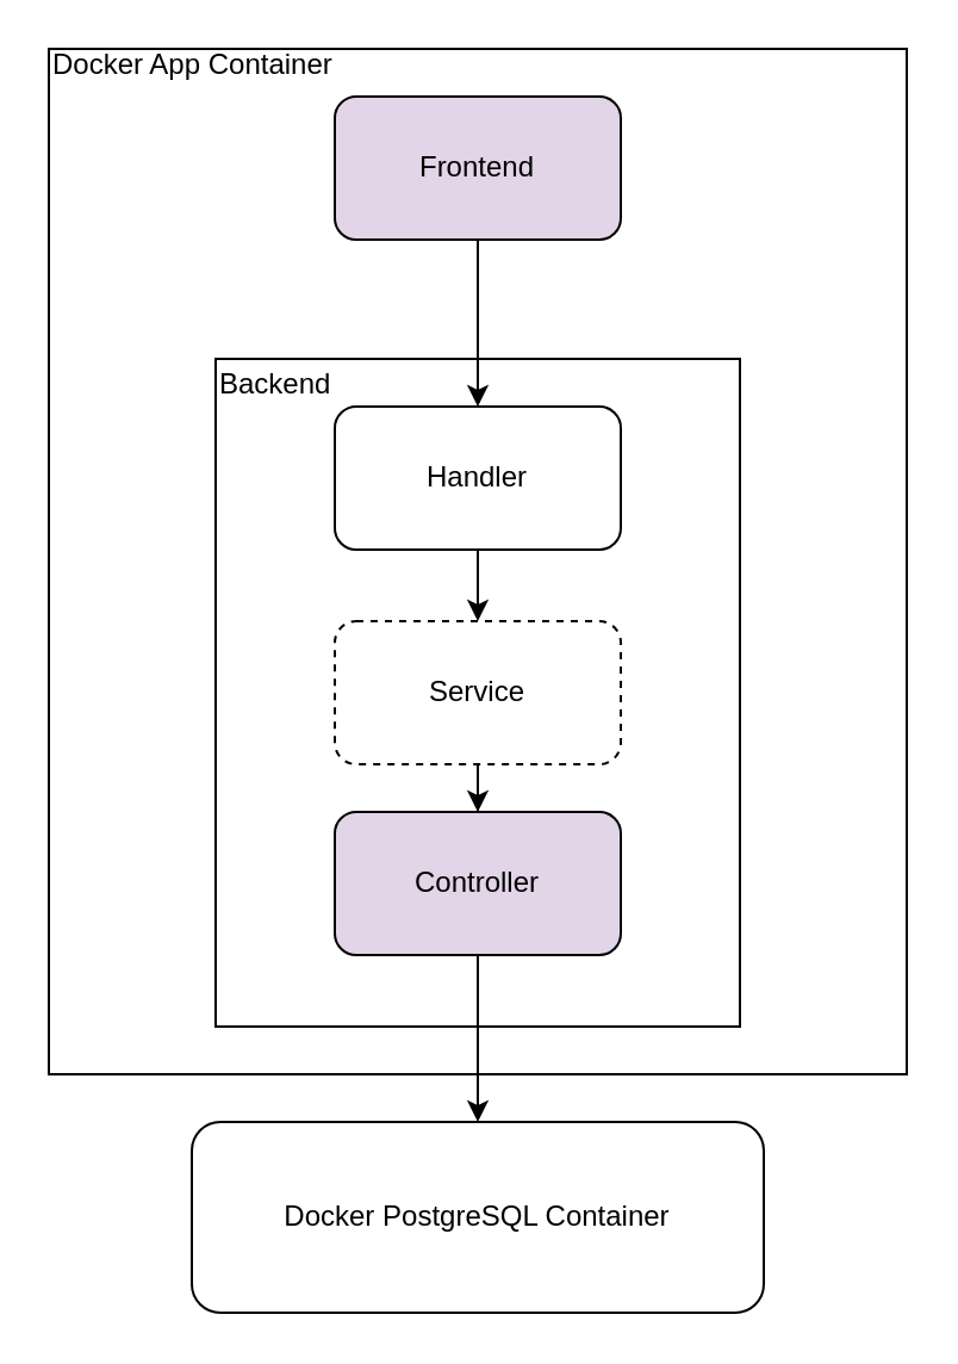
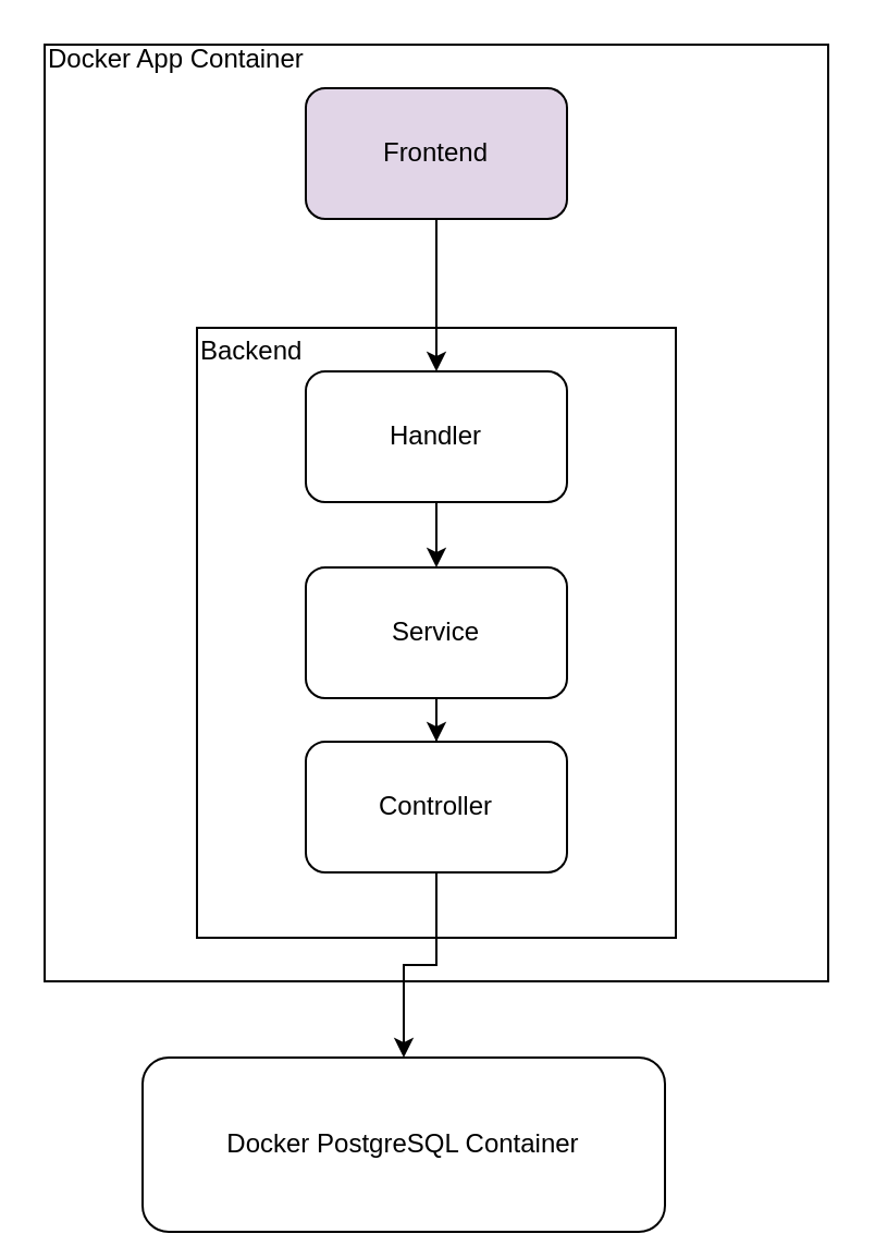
- <mxCell id="8" value="Service" style="whiteSpace=wrap;html=1;rounded=1;dashed=1;" vertex="1" parent="1"><mxGeometry x="140" y="260" width="120" height="60" as="geometry" /></mxCell>
+ <mxCell id="8" value="Service" style="whiteSpace=wrap;html=1;rounded=1;" vertex="1" parent="1"><mxGeometry x="140" y="260" width="120" height="60" as="geometry" /></mxCell>
- <mxCell id="11" value="Controller" style="whiteSpace=wrap;html=1;rounded=1;fillColor=#e1d5e7;" vertex="1" parent="1"><mxGeometry x="140" y="340" width="120" height="60" as="geometry" /></mxCell>
+ <mxCell id="11" value="Controller" style="whiteSpace=wrap;html=1;rounded=1;" vertex="1" parent="1"><mxGeometry x="140" y="340" width="120" height="60" as="geometry" /></mxCell>
- <mxCell id="12" value="Docker&amp;nbsp;PostgreSQL Container" style="whiteSpace=wrap;html=1;rounded=1;" vertex="1" parent="1"><mxGeometry x="80" y="470" width="240" height="80" as="geometry" /></mxCell>
+ <mxCell id="12" value="Docker&amp;nbsp;PostgreSQL Container" style="whiteSpace=wrap;html=1;rounded=1;" vertex="1" parent="1"><mxGeometry x="65" y="485" width="240" height="80" as="geometry" /></mxCell>
